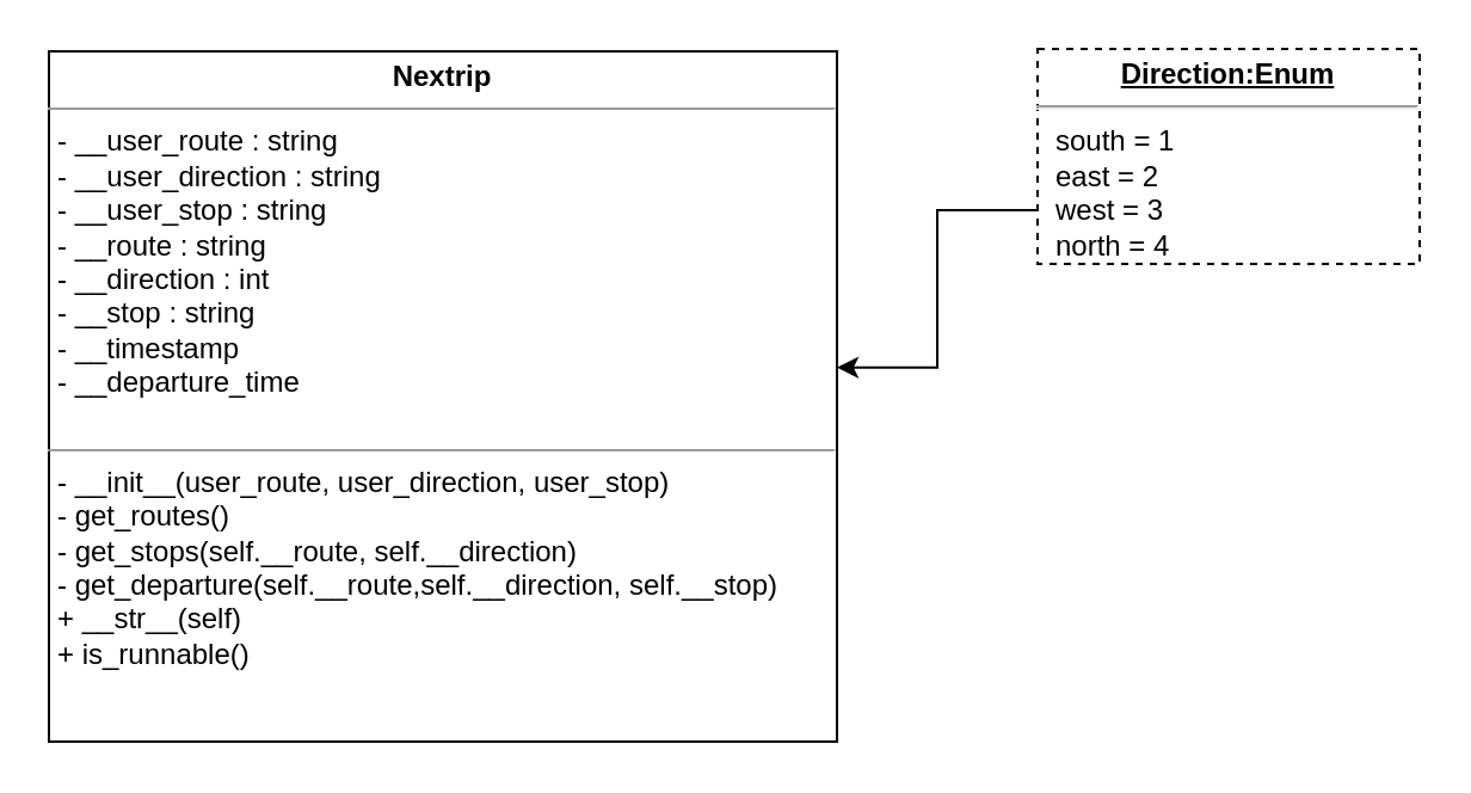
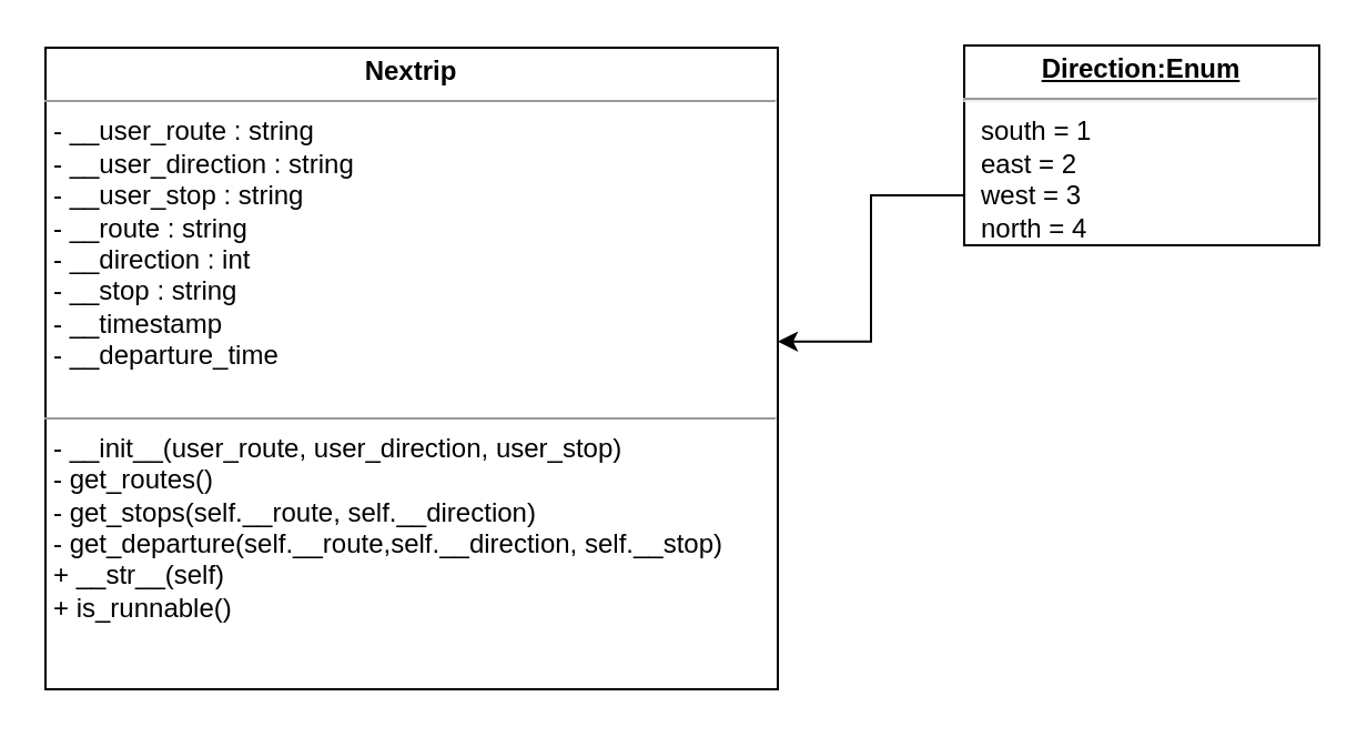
- <mxCell id="4" value="&lt;p style=&quot;margin: 0px ; margin-top: 4px ; text-align: center ; text-decoration: underline&quot;&gt;&lt;b&gt;Direction:Enum&lt;/b&gt;&lt;/p&gt;&lt;hr&gt;&lt;p style=&quot;margin: 0px ; margin-left: 8px&quot;&gt;south = 1&lt;br&gt;east = 2&lt;/p&gt;&lt;p style=&quot;margin: 0px ; margin-left: 8px&quot;&gt;west = 3&lt;/p&gt;&lt;p style=&quot;margin: 0px ; margin-left: 8px&quot;&gt;north = 4&lt;/p&gt;" style="verticalAlign=top;align=left;overflow=fill;fontSize=12;fontFamily=Helvetica;html=1;dashed=1;" vertex="1" parent="1"><mxGeometry x="434" y="20" width="160" height="90" as="geometry" /></mxCell>
+ <mxCell id="4" value="&lt;p style=&quot;margin: 0px ; margin-top: 4px ; text-align: center ; text-decoration: underline&quot;&gt;&lt;b&gt;Direction:Enum&lt;/b&gt;&lt;/p&gt;&lt;hr&gt;&lt;p style=&quot;margin: 0px ; margin-left: 8px&quot;&gt;south = 1&lt;br&gt;east = 2&lt;/p&gt;&lt;p style=&quot;margin: 0px ; margin-left: 8px&quot;&gt;west = 3&lt;/p&gt;&lt;p style=&quot;margin: 0px ; margin-left: 8px&quot;&gt;north = 4&lt;/p&gt;" style="verticalAlign=top;align=left;overflow=fill;fontSize=12;fontFamily=Helvetica;html=1;" vertex="1" parent="1"><mxGeometry x="434" y="20" width="160" height="90" as="geometry" /></mxCell>
